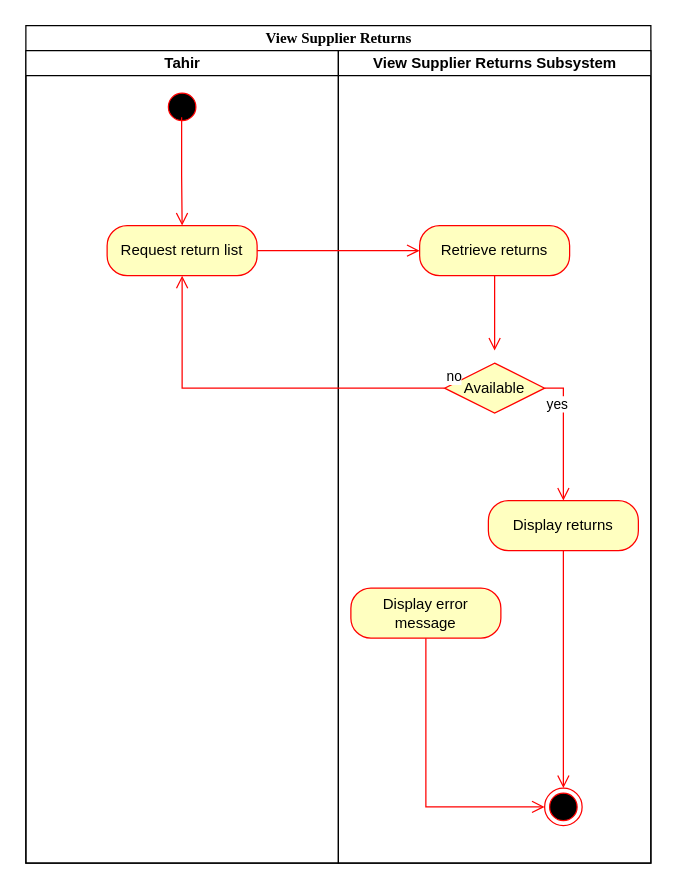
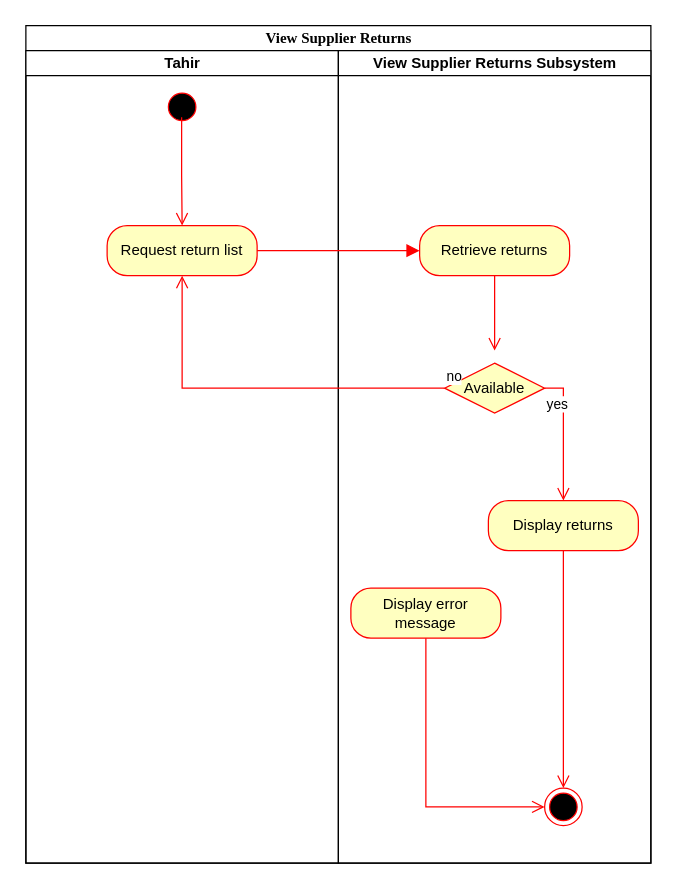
- <mxCell id="18" value="" style="edgeStyle=orthogonalEdgeStyle;html=1;verticalAlign=bottom;endArrow=open;endSize=8;strokeColor=#ff0000;rounded=0;exitX=1;exitY=0.5;exitDx=0;exitDy=0;entryX=0;entryY=0.5;entryDx=0;entryDy=0;" parent="2" source="4" target="8" edge="1"><mxGeometry relative="1" as="geometry"><mxPoint x="125" y="260" as="targetPoint" /></mxGeometry></mxCell>
+ <mxCell id="18" value="" style="edgeStyle=orthogonalEdgeStyle;html=1;verticalAlign=bottom;endArrow=block;endSize=8;strokeColor=#ff0000;rounded=0;exitX=1;exitY=0.5;exitDx=0;exitDy=0;entryX=0;entryY=0.5;entryDx=0;entryDy=0;" parent="2" source="4" target="8" edge="1"><mxGeometry relative="1" as="geometry"><mxPoint x="125" y="260" as="targetPoint" /></mxGeometry></mxCell>
